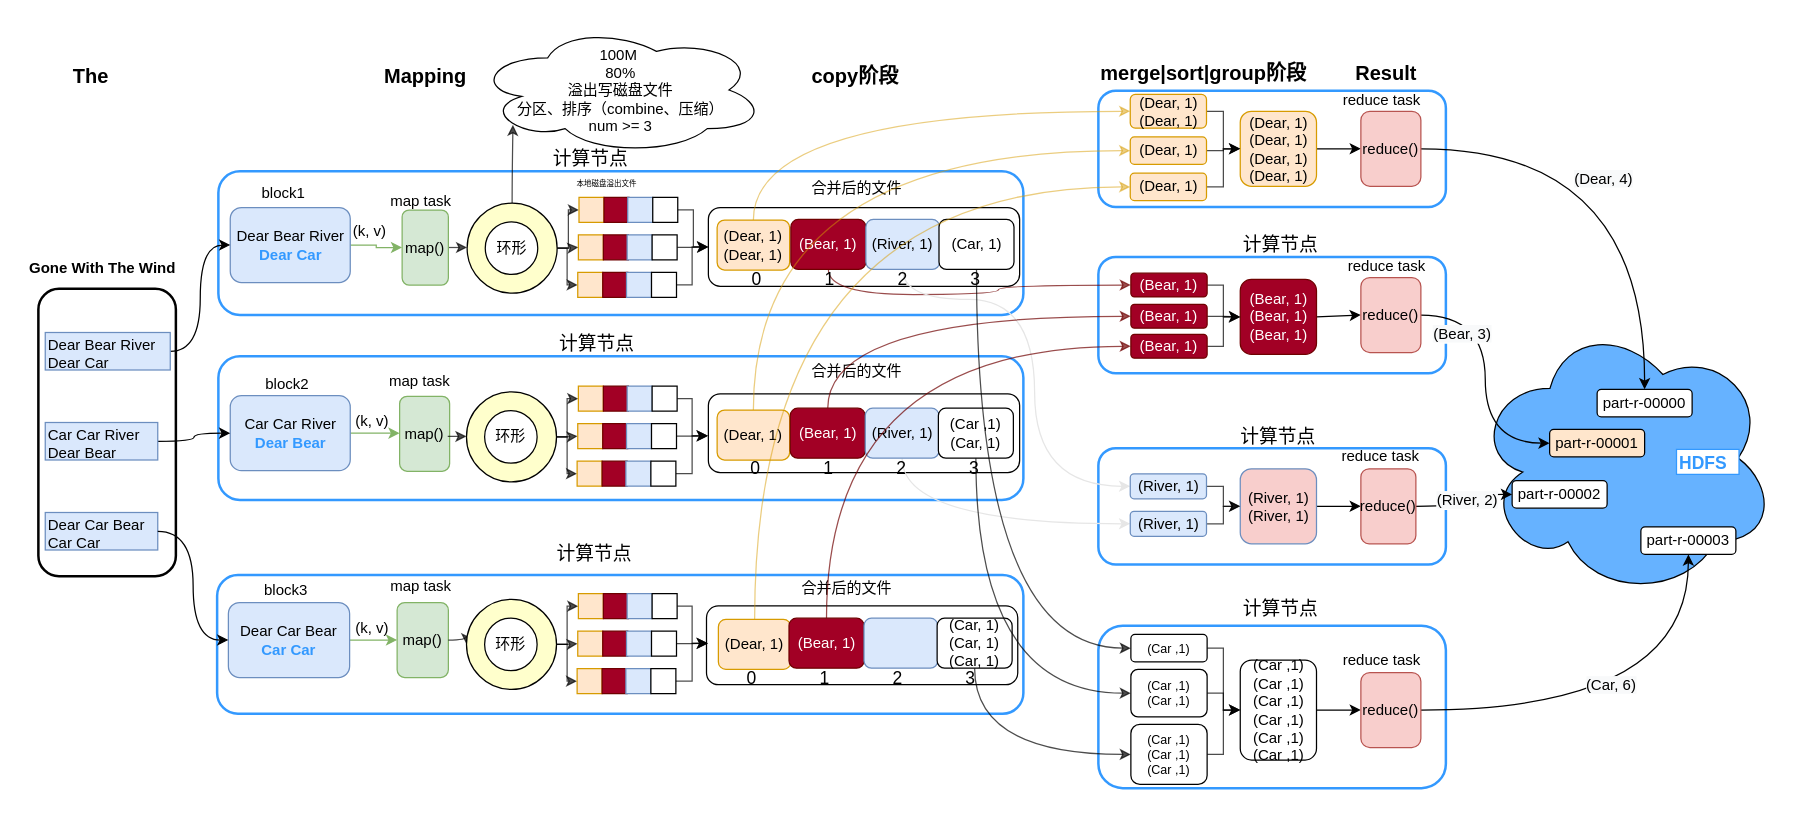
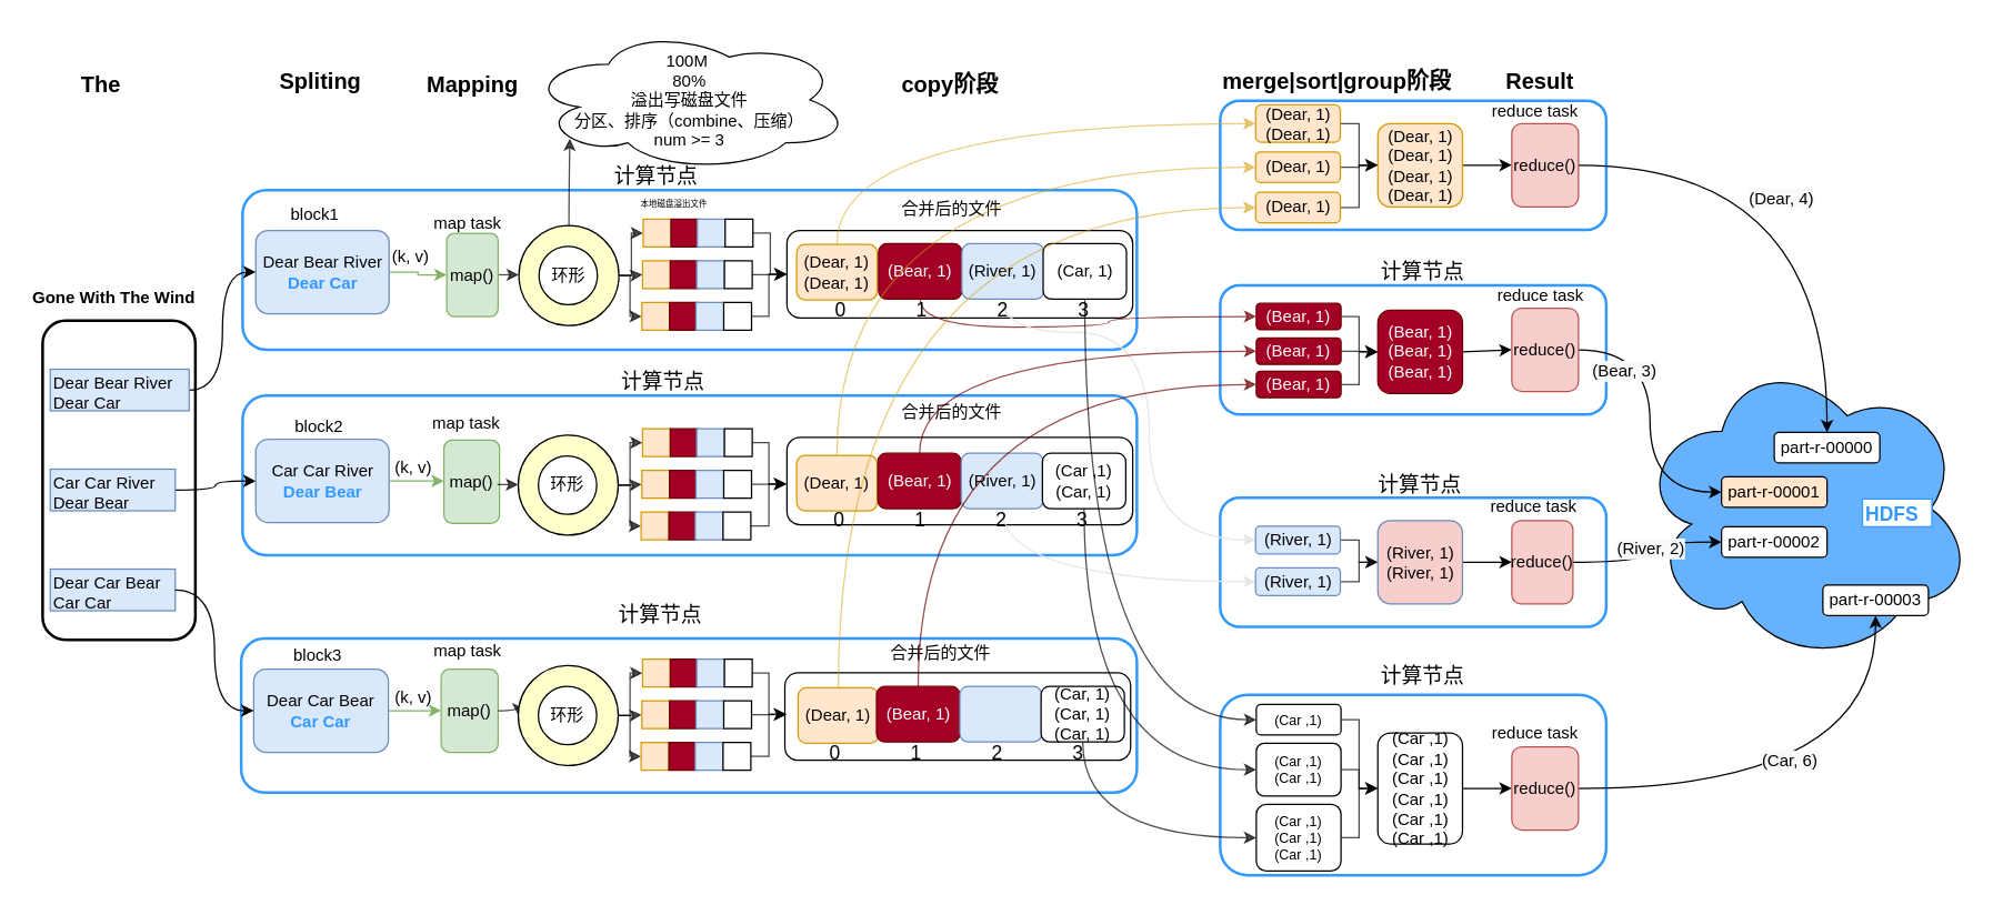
+ <mxCell id="31" value="&lt;b style=&quot;font-size: 16px;&quot;&gt;Spliting&lt;/b&gt;" style="text;html=1;resizable=0;points=[];autosize=1;align=left;verticalAlign=top;spacingTop=-4;fontSize=16;" parent="1" vertex="1"><mxGeometry x="198.5" y="45.5" width="60" height="20" as="geometry" /></mxCell>
- <mxCell id="194" value="part-r-00002" style="rounded=1;whiteSpace=wrap;html=1;" vertex="1" parent="1"><mxGeometry x="1209" y="384" width="76" height="22" as="geometry" /></mxCell>
+ <mxCell id="194" value="part-r-00002" style="rounded=1;whiteSpace=wrap;html=1;" vertex="1" parent="1"><mxGeometry x="1239" y="379" width="76" height="22" as="geometry" /></mxCell>
